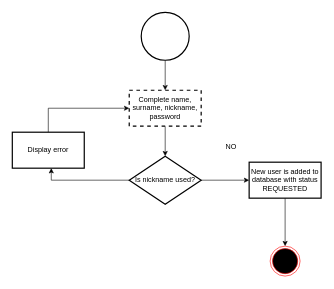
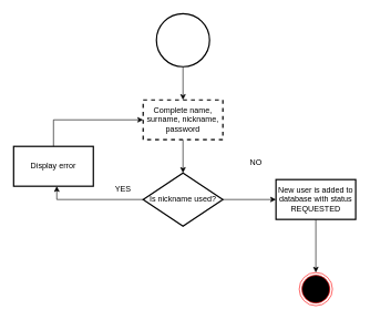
+ <mxCell id="11" value="YES" style="text;html=1;strokeColor=none;fillColor=none;align=center;verticalAlign=middle;whiteSpace=wrap;rounded=0;" parent="1" vertex="1"><mxGeometry x="155" y="270" width="60" height="30" as="geometry" /></mxCell>
